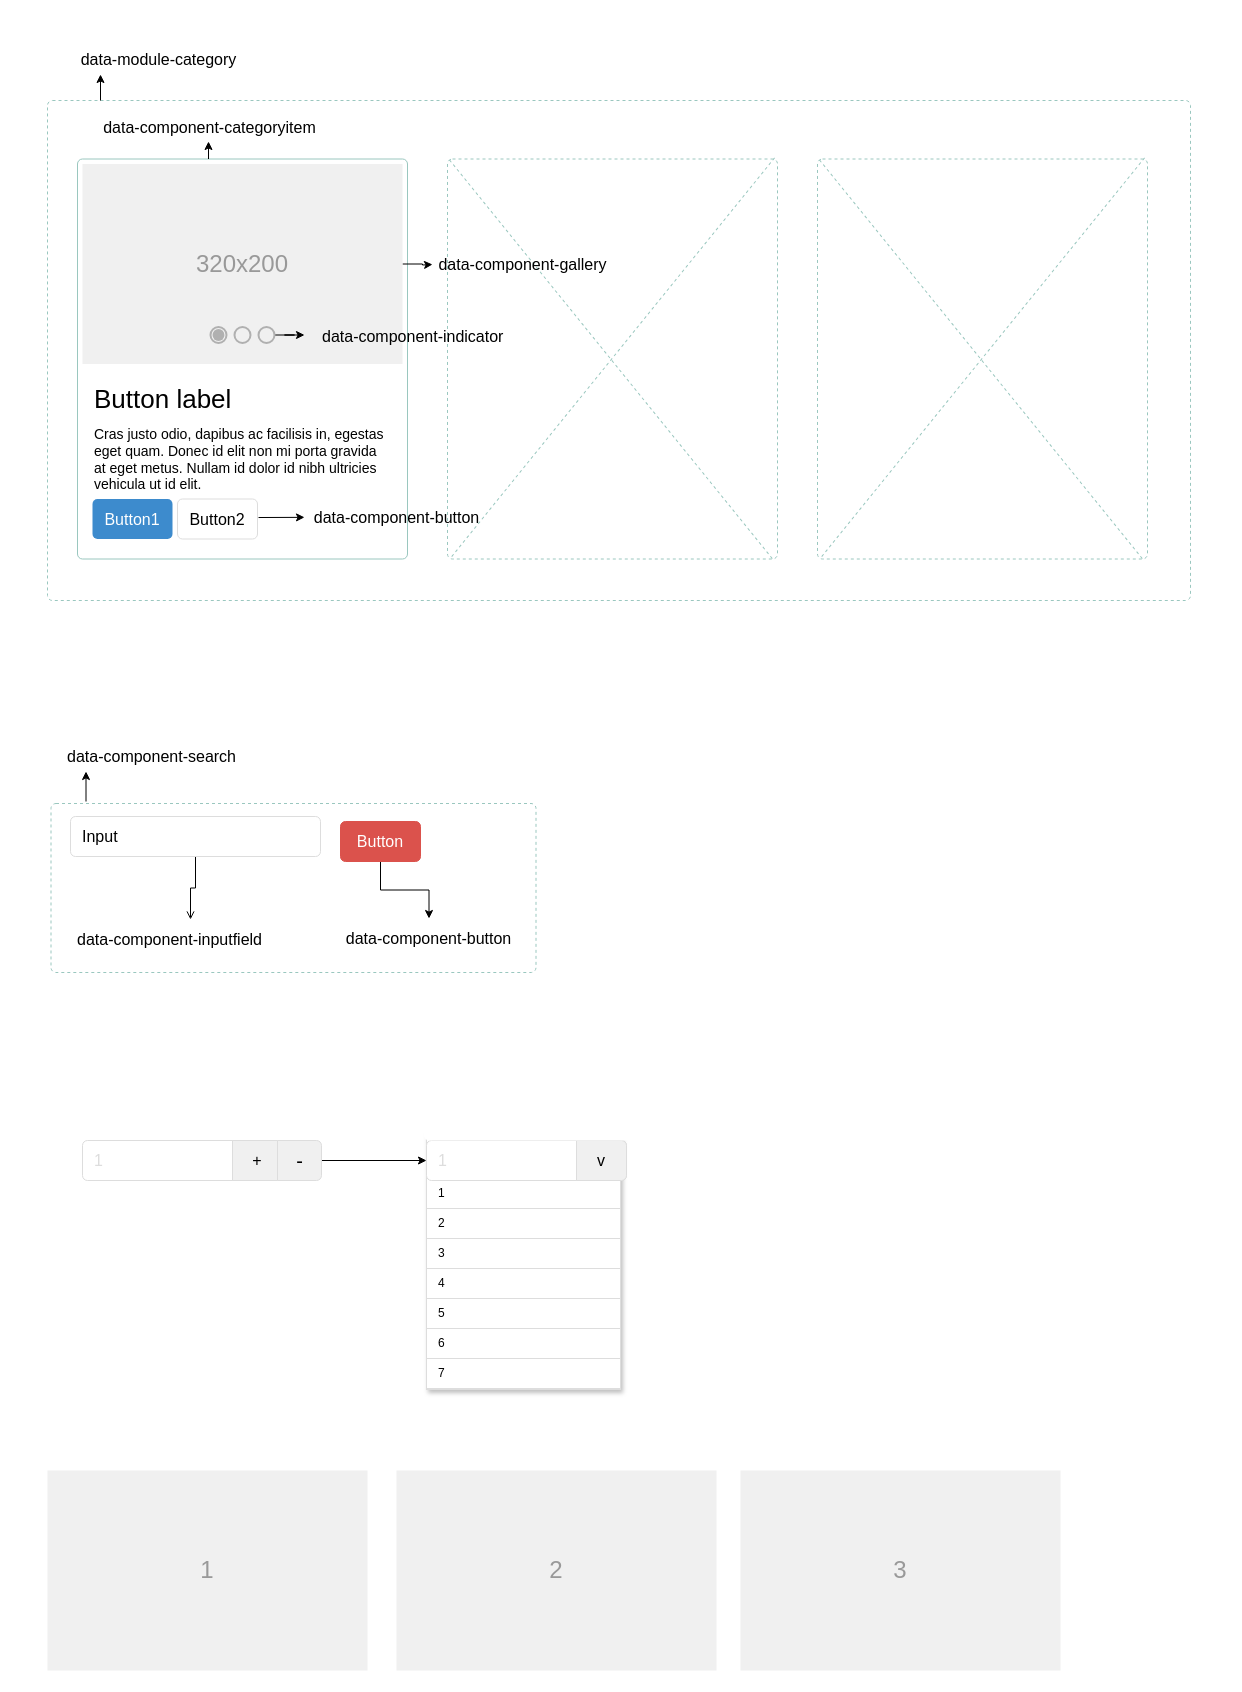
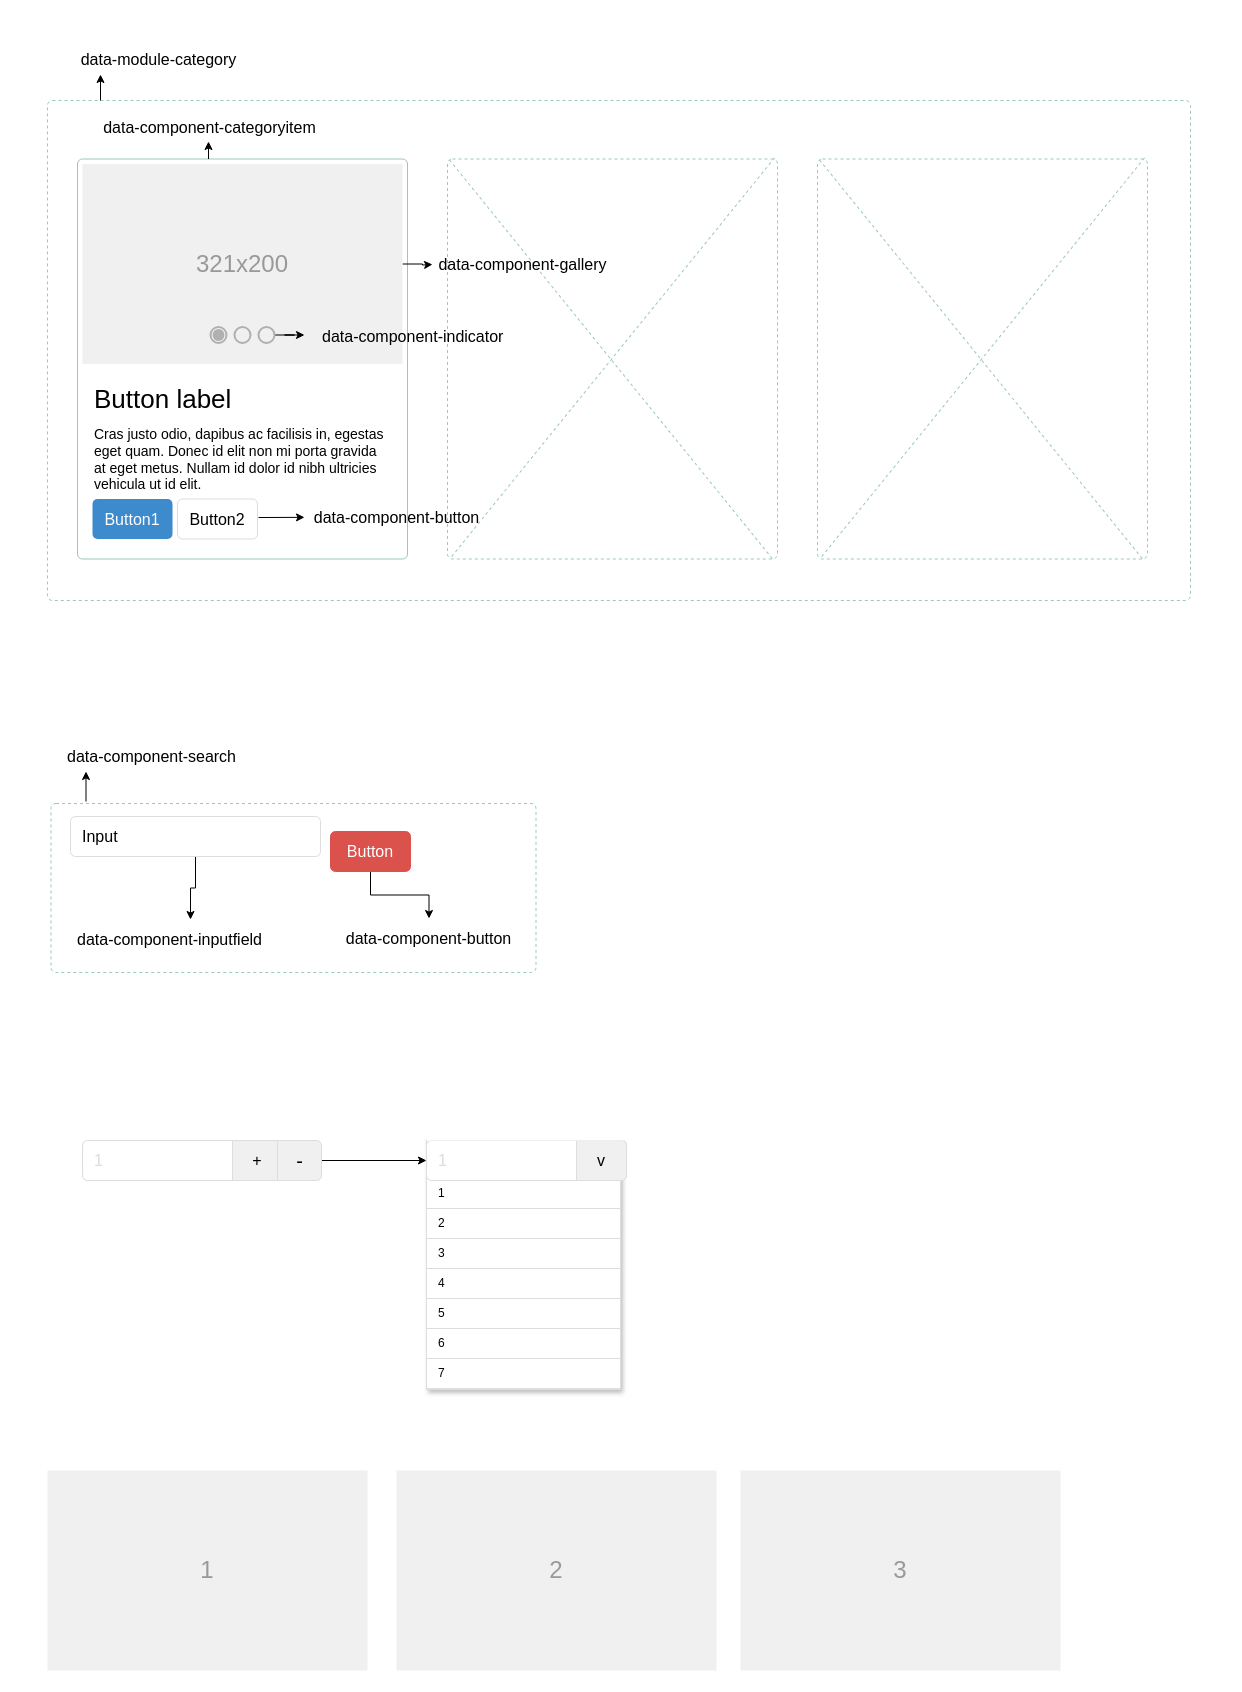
- <mxCell id="26" value="320x200" style="shape=rect;fontSize=24;fillColor=#f0f0f0;strokeColor=none;fontColor=#999999;whiteSpace=wrap;" parent="24" vertex="1"><mxGeometry x="5" y="5" width="320" height="200" as="geometry" /></mxCell>
+ <mxCell id="26" value="321x200" style="shape=rect;fontSize=24;fillColor=#f0f0f0;strokeColor=none;fontColor=#999999;whiteSpace=wrap;" parent="24" vertex="1"><mxGeometry x="5" y="5" width="320" height="200" as="geometry" /></mxCell>
- <mxCell id="19" value="Button" style="html=1;shadow=0;dashed=0;shape=mxgraph.bootstrap.rrect;rSize=5;fillColor=#DB524C;align=center;strokeColor=#DB524C;fontColor=#ffffff;fontSize=16;whiteSpace=wrap;" parent="1" vertex="1"><mxGeometry x="340" y="821" width="80" height="40" as="geometry" /></mxCell>
+ <mxCell id="19" value="Button" style="html=1;shadow=0;dashed=0;shape=mxgraph.bootstrap.rrect;rSize=5;fillColor=#DB524C;align=center;strokeColor=#DB524C;fontColor=#ffffff;fontSize=16;whiteSpace=wrap;" parent="1" vertex="1"><mxGeometry x="330" y="831" width="80" height="40" as="geometry" /></mxCell>
- <mxCell id="21" value="" style="edgeStyle=orthogonalEdgeStyle;rounded=0;orthogonalLoop=1;jettySize=auto;html=1;fontSize=23;fontColor=#E1D5E7;endArrow=open;" parent="1" source="22" target="23" edge="1"><mxGeometry relative="1" as="geometry" /></mxCell>
+ <mxCell id="21" value="" style="edgeStyle=orthogonalEdgeStyle;rounded=0;orthogonalLoop=1;jettySize=auto;html=1;fontSize=23;fontColor=#E1D5E7;" parent="1" source="22" target="23" edge="1"><mxGeometry relative="1" as="geometry" /></mxCell>
